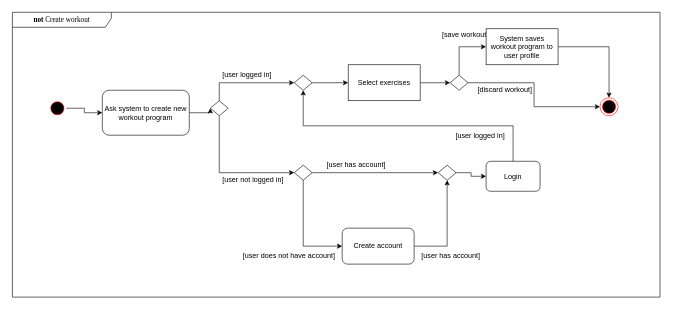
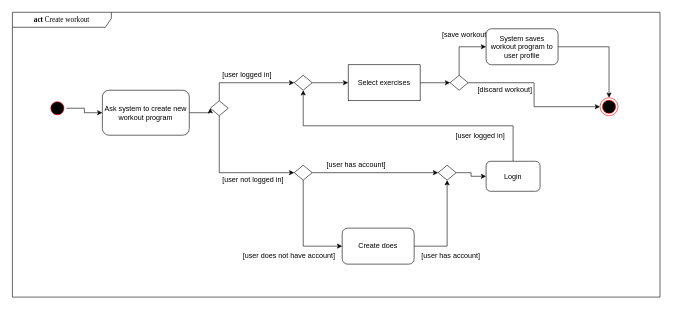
- <mxCell id="2" value="&lt;b&gt;not&lt;/b&gt; Create workout" style="shape=umlFrame;whiteSpace=wrap;html=1;rounded=1;shadow=0;comic=0;labelBackgroundColor=none;strokeColor=#000000;strokeWidth=1;fillColor=#ffffff;fontFamily=Verdana;fontSize=12;fontColor=#000000;align=center;width=165;height=25;" parent="1" vertex="1"><mxGeometry x="20" y="20" width="1080" height="475" as="geometry" /></mxCell>
+ <mxCell id="2" value="&lt;b&gt;act&lt;/b&gt; Create workout" style="shape=umlFrame;whiteSpace=wrap;html=1;rounded=1;shadow=0;comic=0;labelBackgroundColor=none;strokeColor=#000000;strokeWidth=1;fillColor=#ffffff;fontFamily=Verdana;fontSize=12;fontColor=#000000;align=center;width=165;height=25;" parent="1" vertex="1"><mxGeometry x="20" y="20" width="1080" height="475" as="geometry" /></mxCell>
- <mxCell id="35" value="System saves workout program to user profile" style="whiteSpace=wrap;html=1;rounded=0;" vertex="1" parent="1"><mxGeometry x="810" y="47.5" width="120" height="60" as="geometry" /></mxCell>
+ <mxCell id="35" value="System saves workout program to user profile" style="rounded=1;whiteSpace=wrap;html=1;" vertex="1" parent="1"><mxGeometry x="810" y="47.5" width="120" height="60" as="geometry" /></mxCell>
- <mxCell id="23" value="Create account" style="rounded=1;whiteSpace=wrap;html=1;" vertex="1" parent="1"><mxGeometry x="570" y="380" width="120" height="60" as="geometry" /></mxCell>
+ <mxCell id="23" value="Create does" style="rounded=1;whiteSpace=wrap;html=1;" vertex="1" parent="1"><mxGeometry x="570" y="380" width="120" height="60" as="geometry" /></mxCell>
